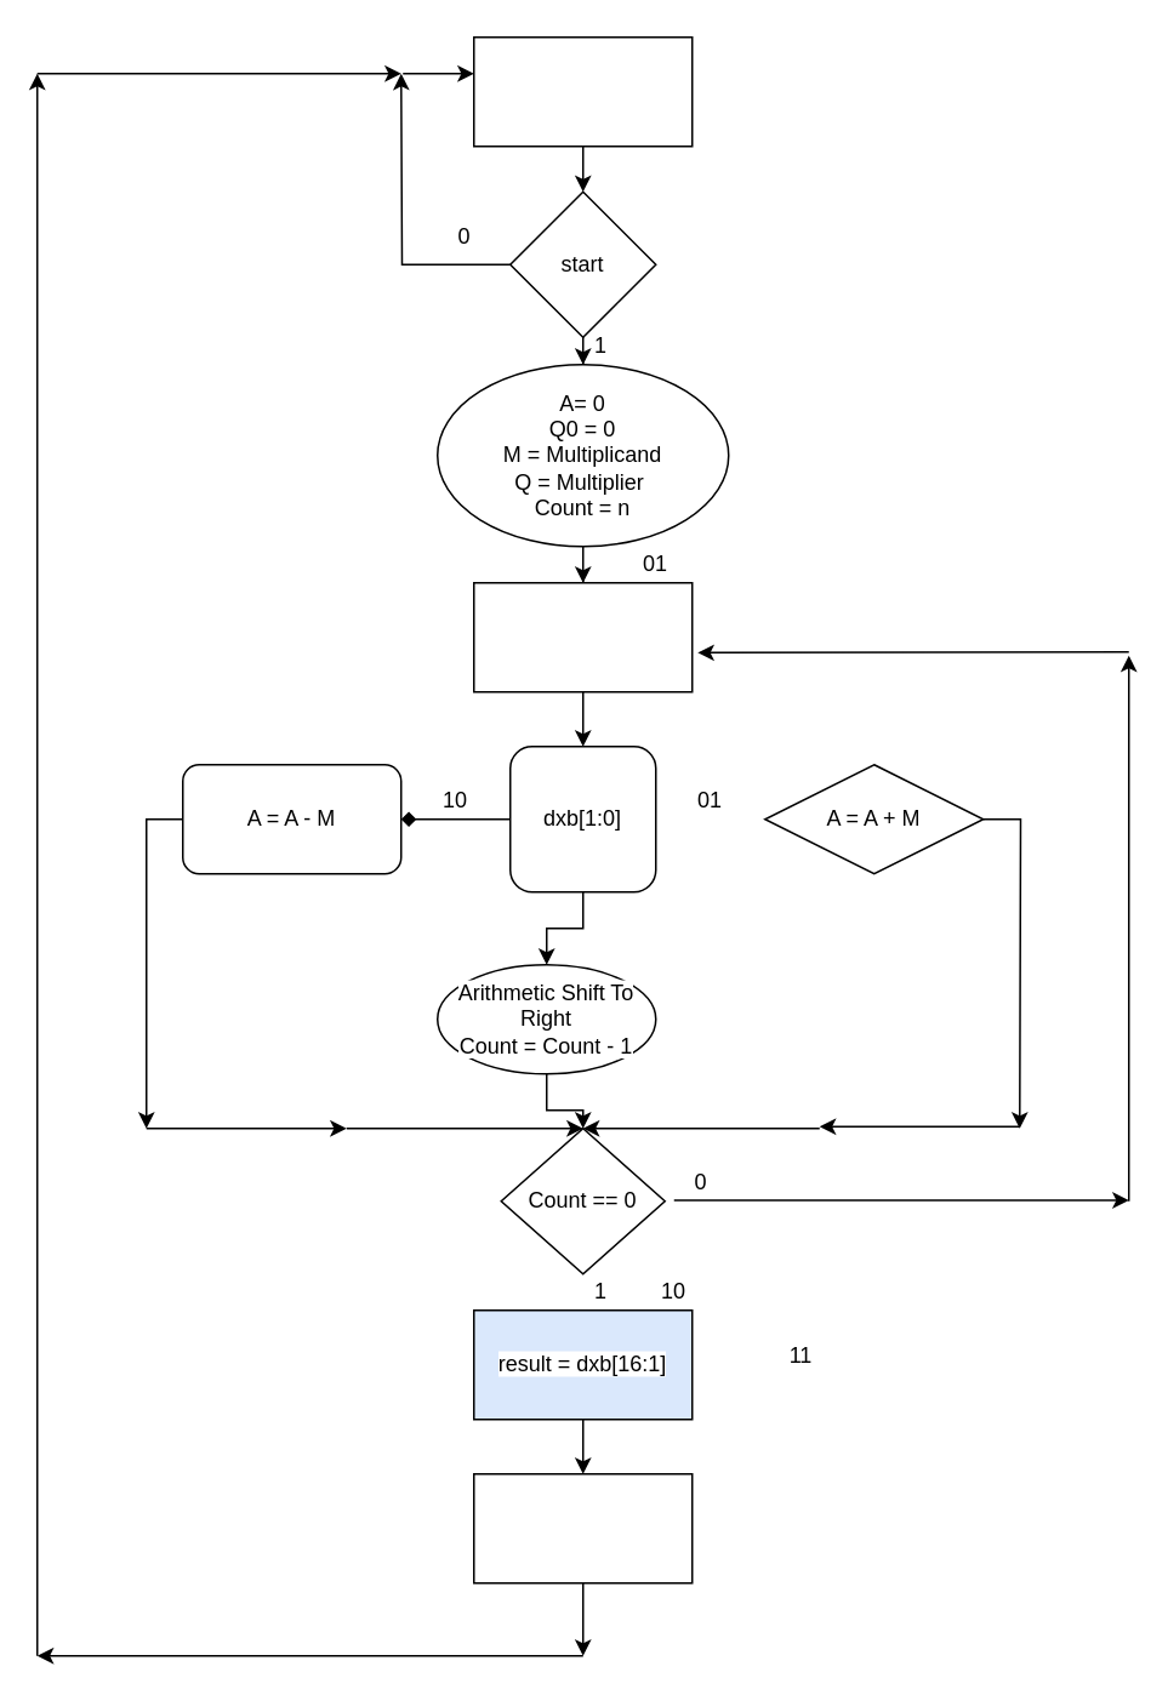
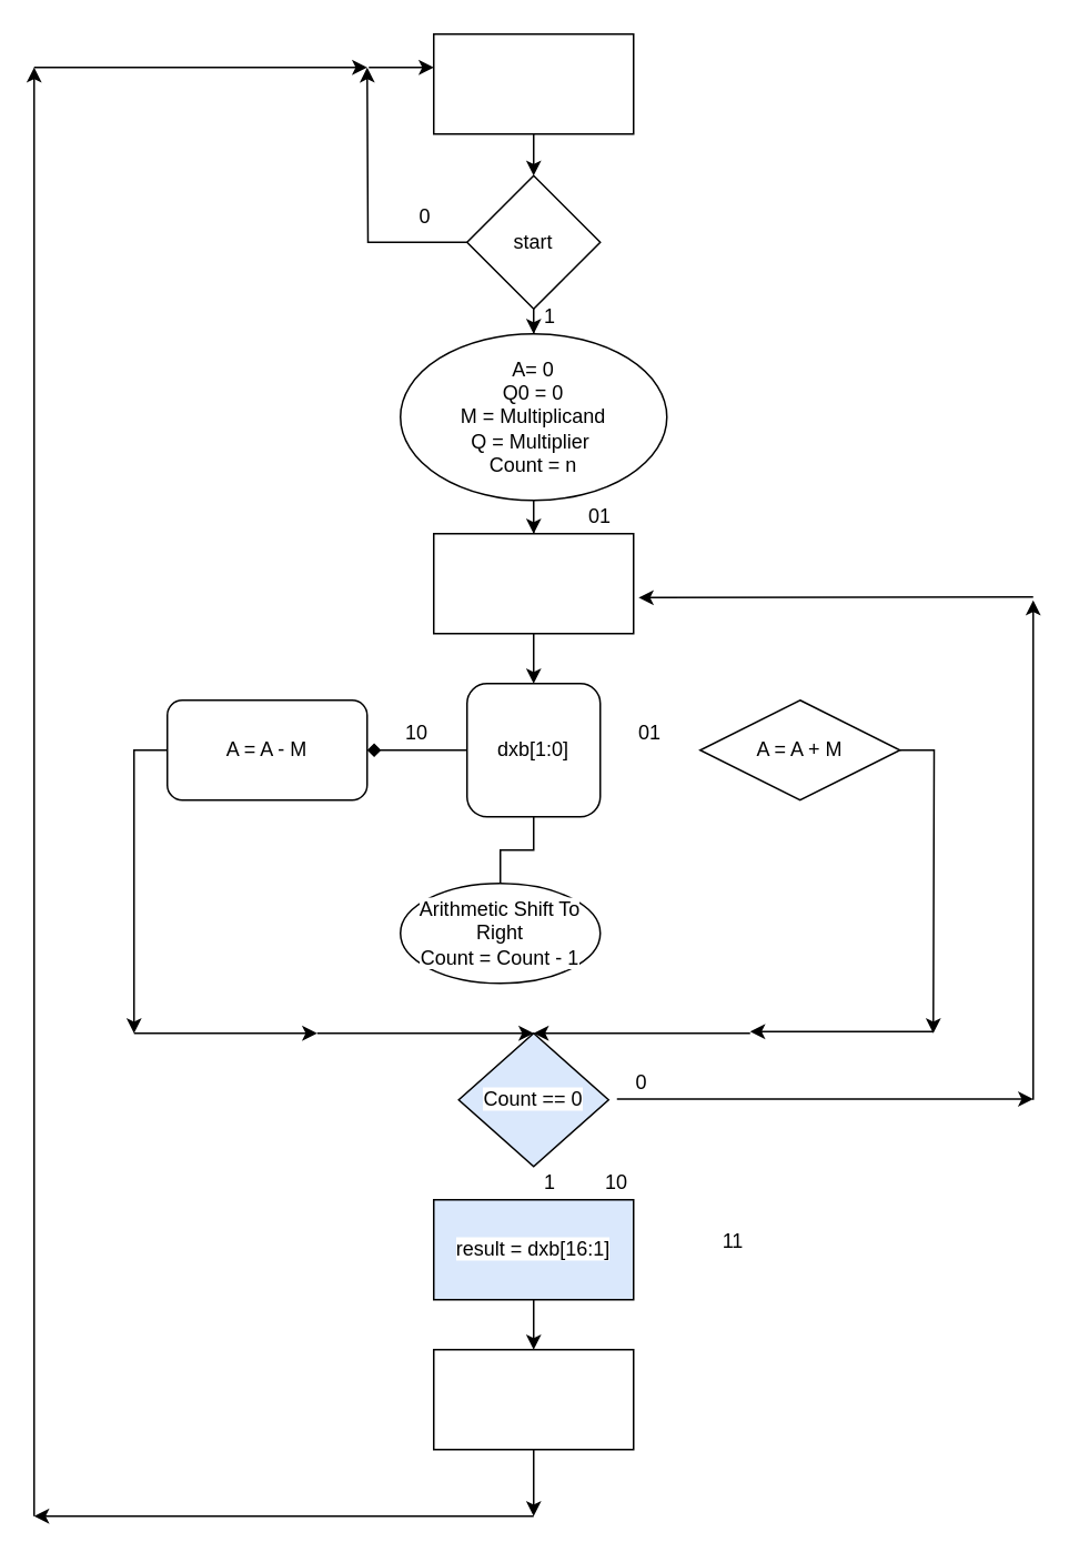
- <mxCell id="15" value="" style="edgeStyle=orthogonalEdgeStyle;rounded=0;orthogonalLoop=1;jettySize=auto;html=1;" parent="1" source="17" target="22" edge="1"><mxGeometry relative="1" as="geometry" /></mxCell>
+ <mxCell id="15" value="" style="edgeStyle=orthogonalEdgeStyle;rounded=0;orthogonalLoop=1;jettySize=auto;html=1;endArrow=none;" parent="1" source="17" target="22" edge="1"><mxGeometry relative="1" as="geometry" /></mxCell>
- <mxCell id="21" value="" style="edgeStyle=orthogonalEdgeStyle;rounded=0;orthogonalLoop=1;jettySize=auto;html=1;" parent="1" source="22" target="26" edge="1"><mxGeometry relative="1" as="geometry" /></mxCell>
- <mxCell id="26" value="&lt;span style=&quot;background-color: rgb(255 , 255 , 255)&quot;&gt;Count == 0&lt;/span&gt;" style="rhombus;whiteSpace=wrap;html=1;rounded=0;" parent="1" vertex="1"><mxGeometry x="275" y="620" width="90" height="80" as="geometry" /></mxCell>
+ <mxCell id="26" value="&lt;span style=&quot;background-color: rgb(255 , 255 , 255)&quot;&gt;Count == 0&lt;/span&gt;" style="rhombus;whiteSpace=wrap;html=1;rounded=0;fillColor=#dae8fc;" parent="1" vertex="1"><mxGeometry x="275" y="620" width="90" height="80" as="geometry" /></mxCell>
